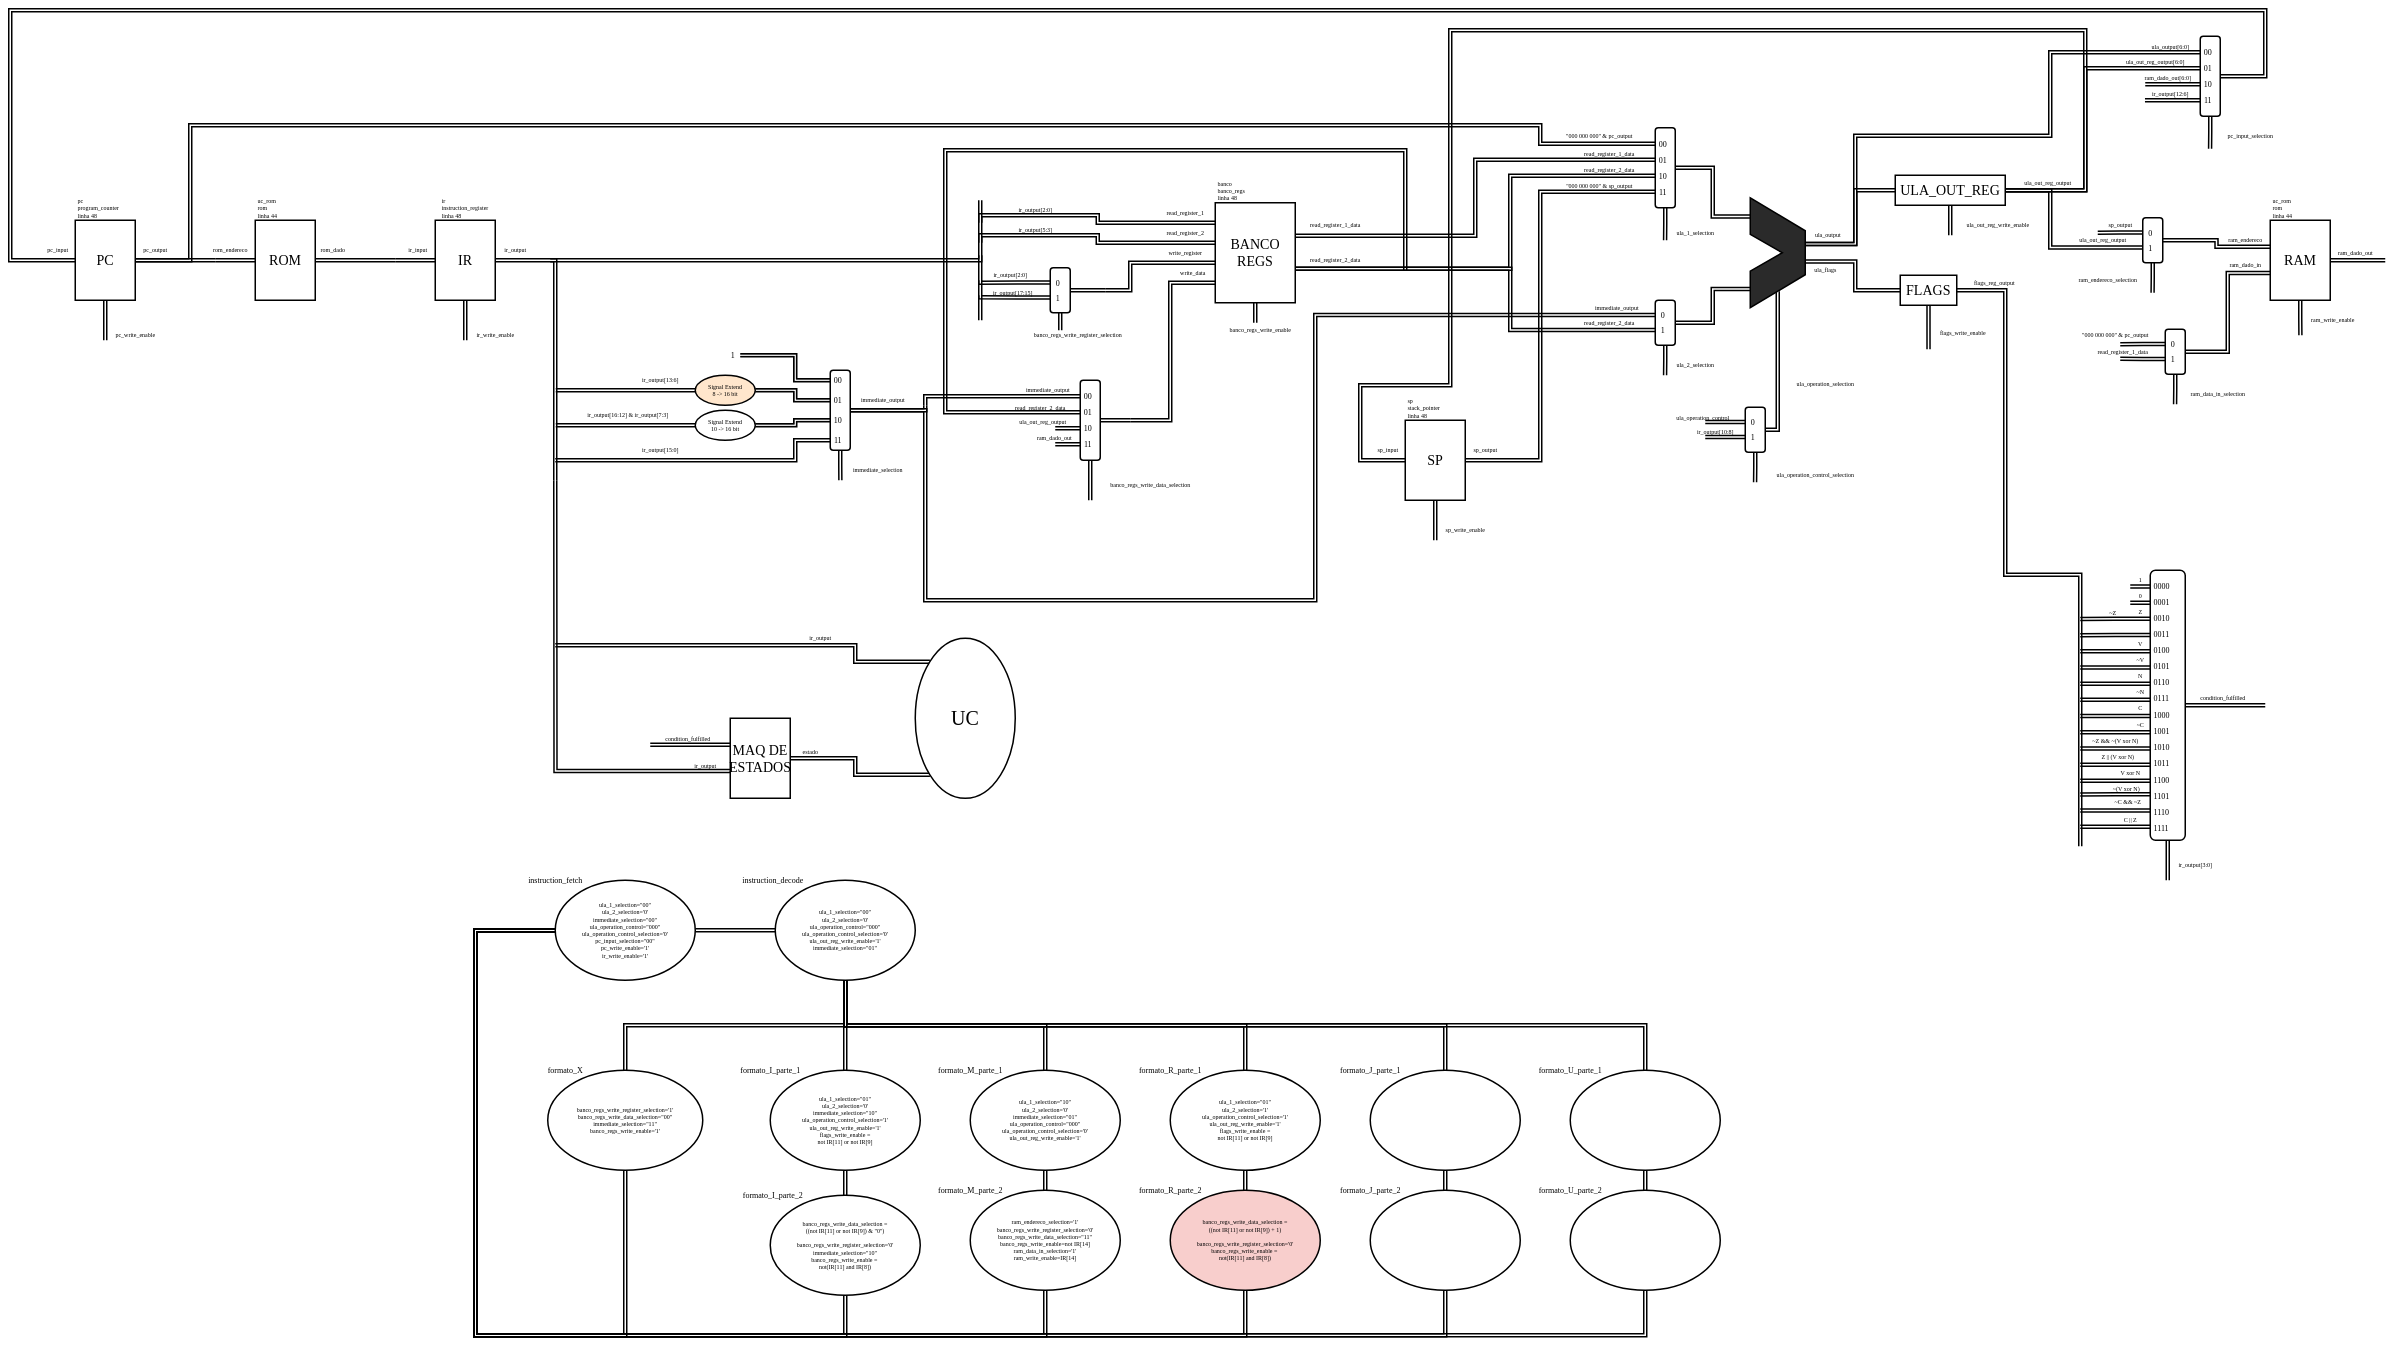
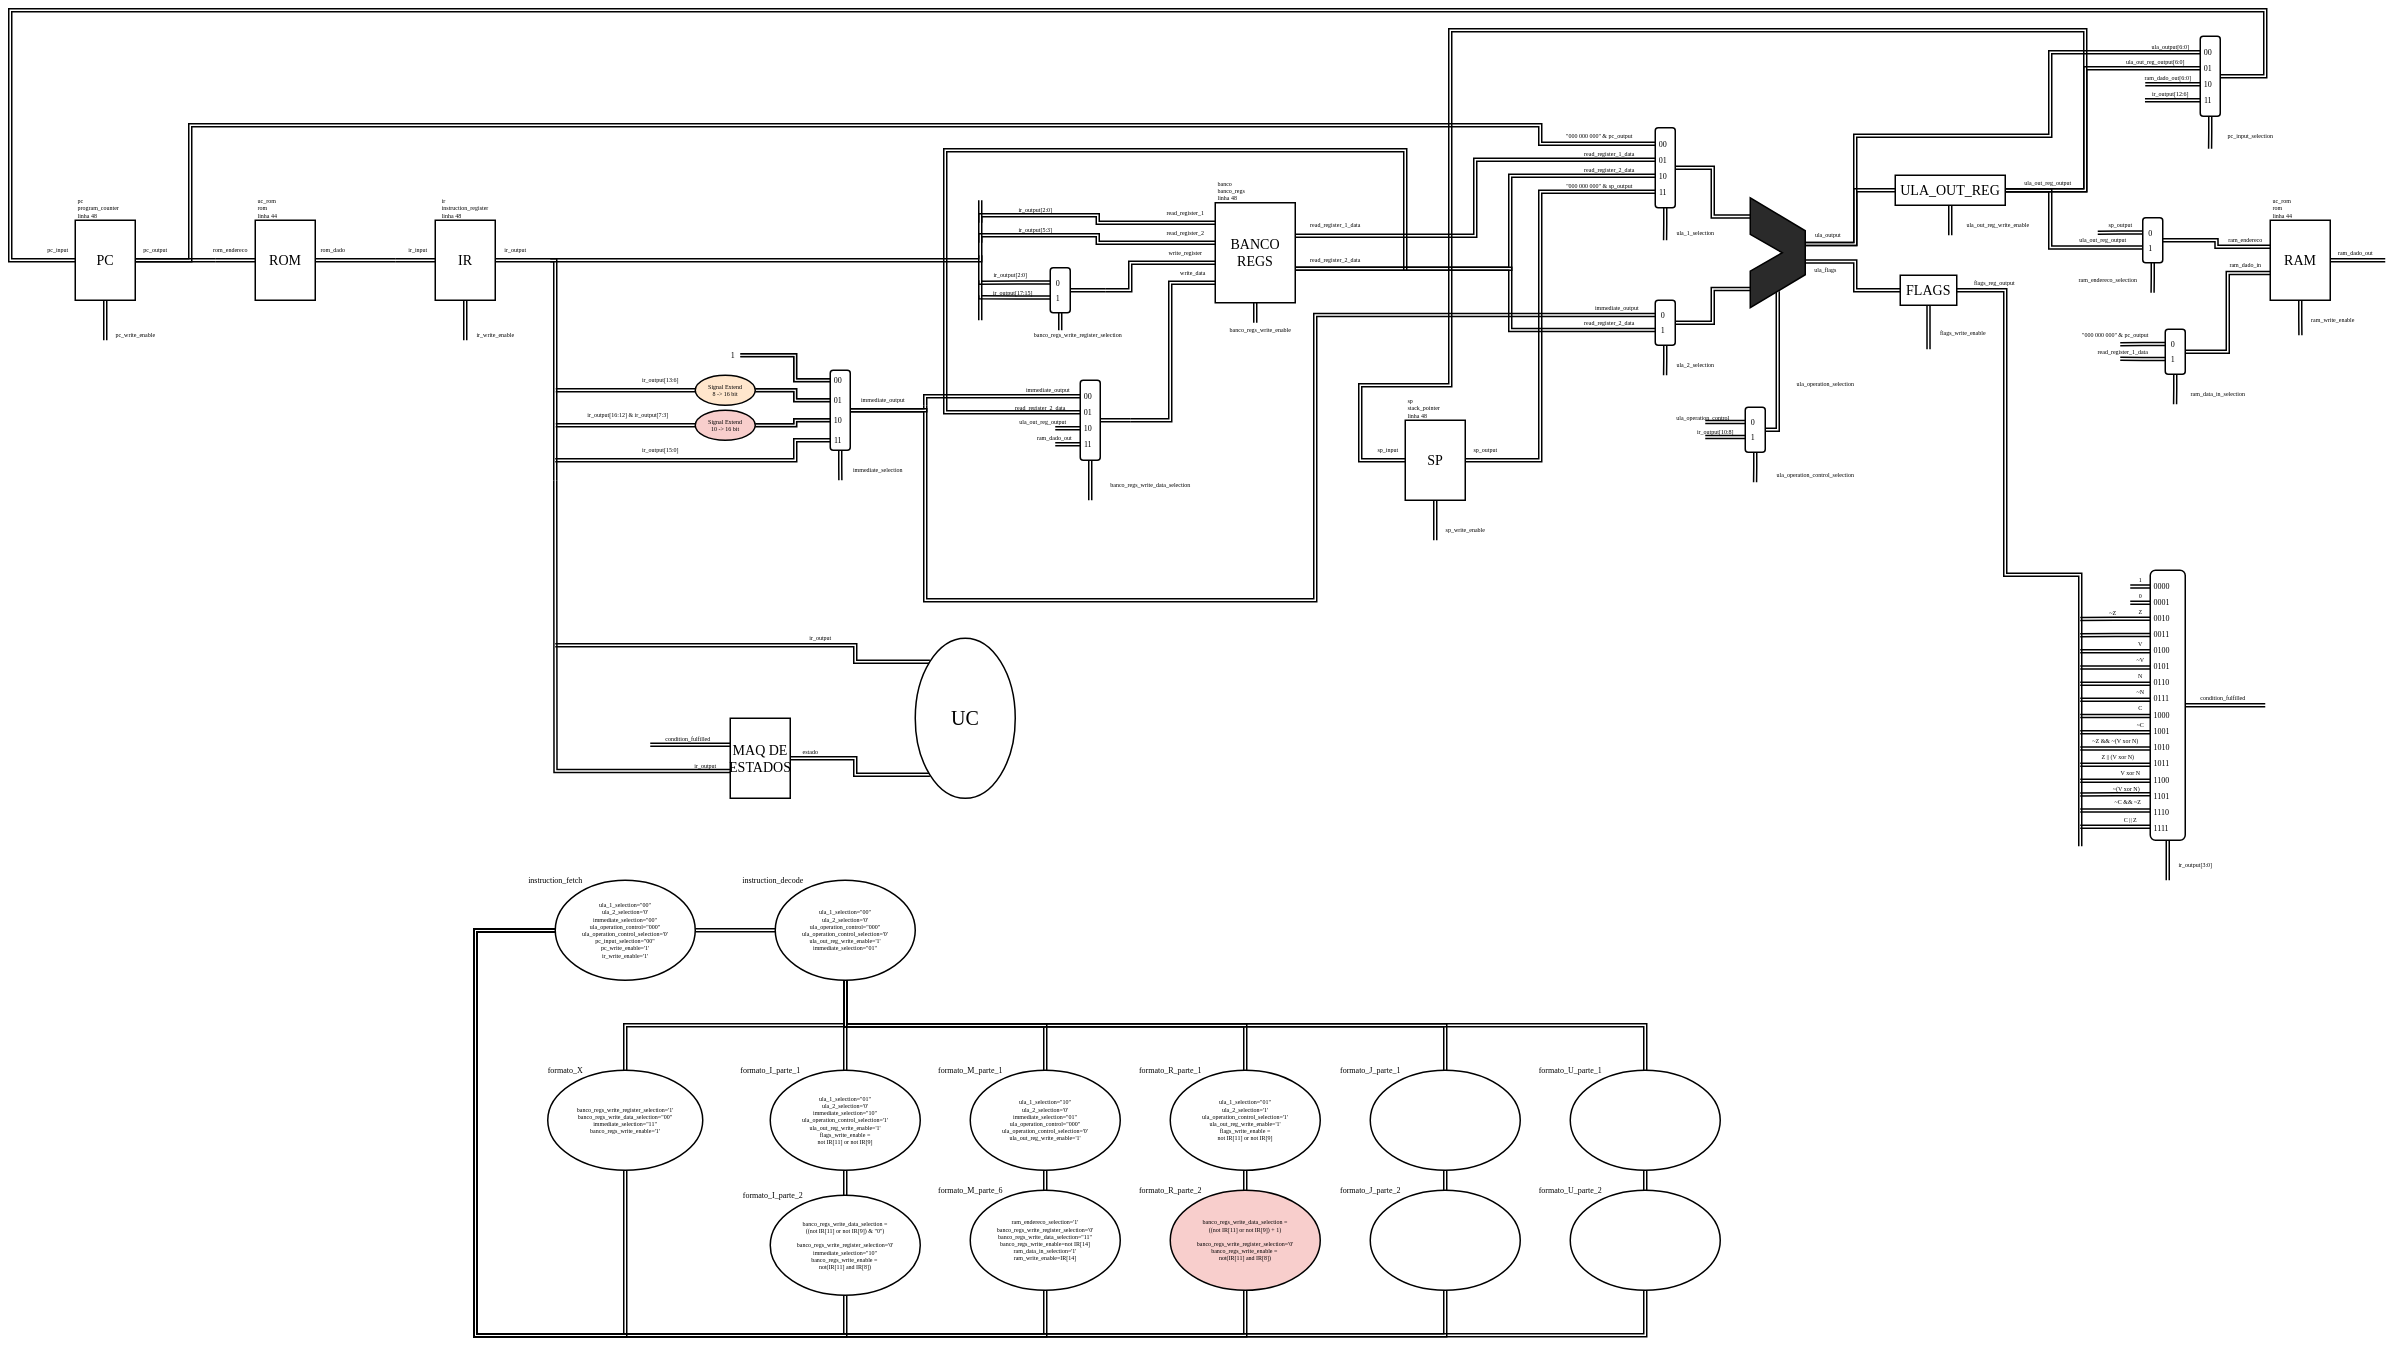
- <mxCell id="52" value="Signal Extend&lt;br&gt;10 -&amp;gt; 16 bit" style="ellipse;whiteSpace=wrap;html=1;rounded=0;fontSize=12;strokeWidth=3;shadow=0;fontFamily=Lucida Console;" parent="1" vertex="1"><mxGeometry x="1390" y="820" width="120" height="60" as="geometry" /></mxCell>
+ <mxCell id="52" value="Signal Extend&lt;br&gt;10 -&amp;gt; 16 bit" style="ellipse;whiteSpace=wrap;html=1;rounded=0;fontSize=12;strokeWidth=3;shadow=0;fontFamily=Lucida Console;fillColor=#f8cecc;" parent="1" vertex="1"><mxGeometry x="1390" y="820" width="120" height="60" as="geometry" /></mxCell>
- <mxCell id="218" value="formato_M_parte_2" style="text;html=1;align=center;verticalAlign=middle;resizable=0;points=[];autosize=1;strokeColor=none;fillColor=none;fontSize=16;fontFamily=Lucida Console;strokeWidth=3;shadow=0;" parent="1" vertex="1"><mxGeometry x="1850" y="2370" width="180" height="20" as="geometry" /></mxCell>
+ <mxCell id="218" value="formato_M_parte_6" style="text;html=1;align=center;verticalAlign=middle;resizable=0;points=[];autosize=1;strokeColor=none;fillColor=none;fontSize=16;fontFamily=Lucida Console;strokeWidth=3;shadow=0;" parent="1" vertex="1"><mxGeometry x="1850" y="2370" width="180" height="20" as="geometry" /></mxCell>
